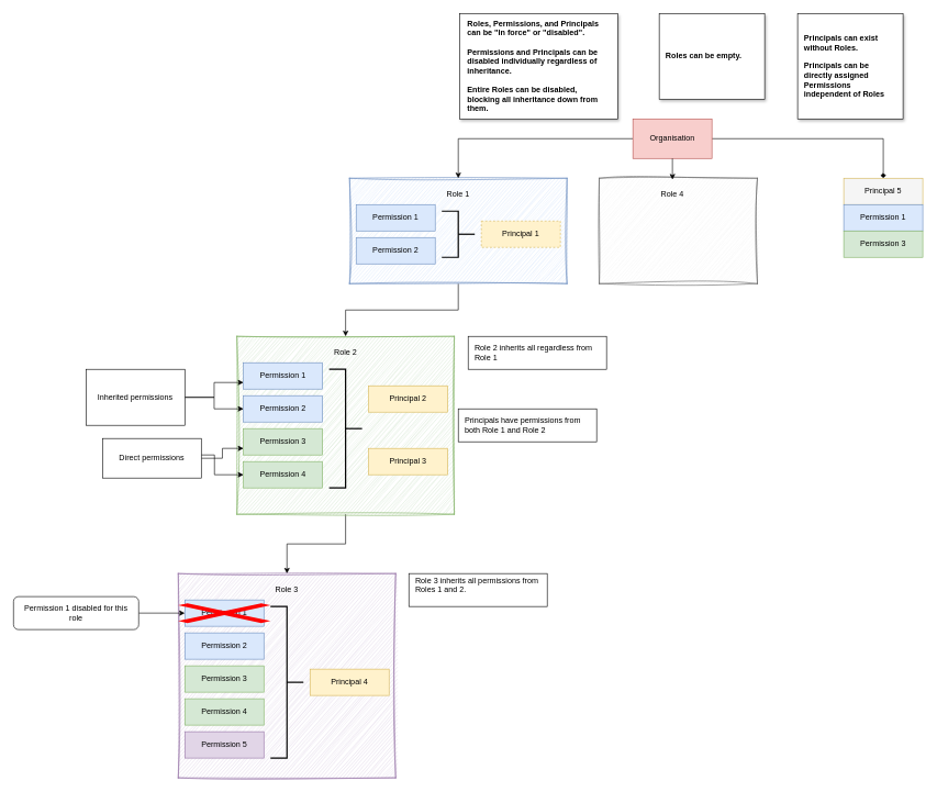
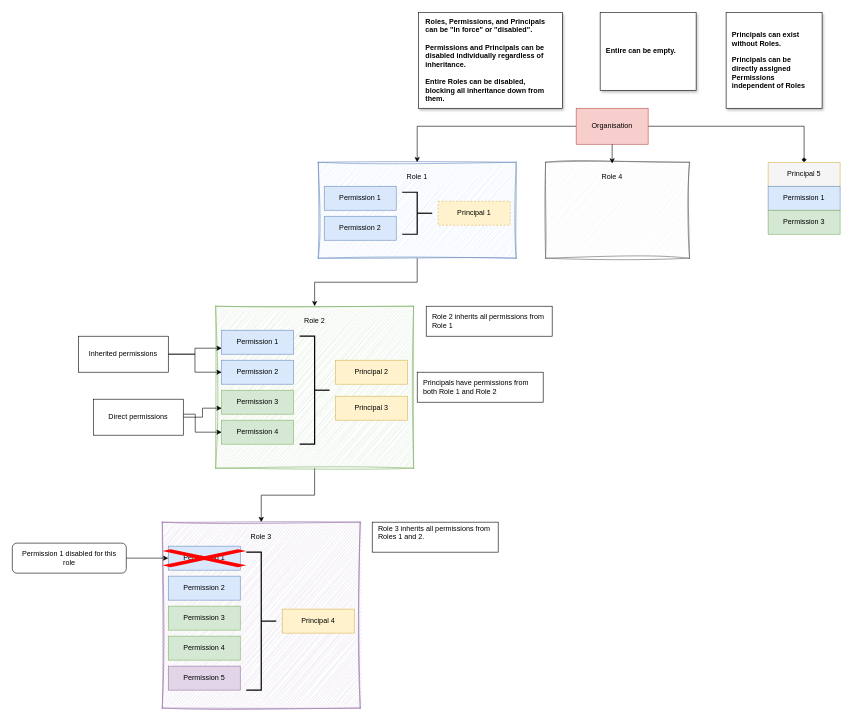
- <mxCell id="50" value="&lt;b&gt;Roles can be empty.&lt;/b&gt;" style="rounded=0;whiteSpace=wrap;html=1;align=left;spacing=10;shadow=1;" vertex="1" parent="1"><mxGeometry x="1000" y="20" width="160" height="130" as="geometry" /></mxCell>
+ <mxCell id="50" value="&lt;b&gt;Entire can be empty.&lt;/b&gt;" style="rounded=0;whiteSpace=wrap;html=1;align=left;spacing=10;shadow=1;" vertex="1" parent="1"><mxGeometry x="1000" y="20" width="160" height="130" as="geometry" /></mxCell>
- <mxCell id="29" value="Role 2 inherits all regardless from Role 1" style="rounded=0;whiteSpace=wrap;html=1;align=left;spacing=10;" vertex="1" parent="1"><mxGeometry x="710" y="510" width="210" height="50" as="geometry" /></mxCell>
+ <mxCell id="29" value="Role 2 inherits all permissions from Role 1" style="rounded=0;whiteSpace=wrap;html=1;align=left;spacing=10;" vertex="1" parent="1"><mxGeometry x="710" y="510" width="210" height="50" as="geometry" /></mxCell>
- <mxCell id="33" value="Inherited permissions" style="rounded=0;whiteSpace=wrap;html=1;spacing=10;" vertex="1" parent="1"><mxGeometry x="130" y="560" width="150" height="85" as="geometry" /></mxCell>
+ <mxCell id="33" value="Inherited permissions" style="rounded=0;whiteSpace=wrap;html=1;spacing=10;" vertex="1" parent="1"><mxGeometry x="130" y="560" width="150" height="60" as="geometry" /></mxCell>
- <mxCell id="14" value="Principal 2" style="rounded=0;whiteSpace=wrap;html=1;fillColor=#fff2cc;strokeColor=#d6b656;" vertex="1" parent="1"><mxGeometry x="559" y="585" width="120" height="40" as="geometry" /></mxCell>
+ <mxCell id="14" value="Principal 2" style="rounded=0;whiteSpace=wrap;html=1;fillColor=#fff2cc;strokeColor=#d6b656;" vertex="1" parent="1"><mxGeometry x="559" y="600" width="120" height="40" as="geometry" /></mxCell>
- <mxCell id="18" value="Principal 3" style="rounded=0;whiteSpace=wrap;html=1;fillColor=#fff2cc;strokeColor=#d6b656;" vertex="1" parent="1"><mxGeometry x="559" y="680" width="120" height="40" as="geometry" /></mxCell>
+ <mxCell id="18" value="Principal 3" style="rounded=0;whiteSpace=wrap;html=1;fillColor=#fff2cc;strokeColor=#d6b656;" vertex="1" parent="1"><mxGeometry x="559" y="660" width="120" height="40" as="geometry" /></mxCell>
